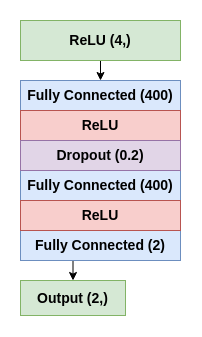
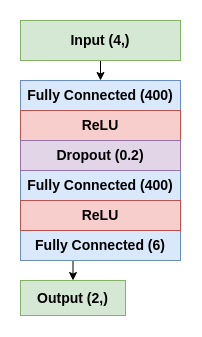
- <mxCell id="11" value="&lt;b&gt;&lt;font style=&quot;font-size: 14px&quot;&gt;ReLU (4,)&lt;/font&gt;&lt;/b&gt;" style="rounded=1;whiteSpace=wrap;html=1;arcSize=0;strokeColor=#82b366;fillColor=#d5e8d4;" vertex="1" parent="1"><mxGeometry x="20" y="20" width="160" height="40" as="geometry" /></mxCell>
+ <mxCell id="11" value="&lt;b&gt;&lt;font style=&quot;font-size: 14px&quot;&gt;Input (4,)&lt;/font&gt;&lt;/b&gt;" style="rounded=1;whiteSpace=wrap;html=1;arcSize=0;strokeColor=#82b366;fillColor=#d5e8d4;" vertex="1" parent="1"><mxGeometry x="20" y="20" width="160" height="40" as="geometry" /></mxCell>
- <mxCell id="5" value="&lt;div&gt;&lt;span&gt;&lt;b&gt;&lt;font style=&quot;font-size: 14px&quot;&gt;Fully Connected (2)&lt;/font&gt;&lt;/b&gt;&lt;/span&gt;&lt;br&gt;&lt;/div&gt;" style="rounded=1;whiteSpace=wrap;html=1;arcSize=0;fillColor=#dae8fc;strokeColor=#6c8ebf;" parent="1" vertex="1"><mxGeometry x="20" y="230" width="160" height="30" as="geometry" /></mxCell>
+ <mxCell id="5" value="&lt;div&gt;&lt;span&gt;&lt;b&gt;&lt;font style=&quot;font-size: 14px&quot;&gt;Fully Connected (6)&lt;/font&gt;&lt;/b&gt;&lt;/span&gt;&lt;br&gt;&lt;/div&gt;" style="rounded=1;whiteSpace=wrap;html=1;arcSize=0;fillColor=#dae8fc;strokeColor=#6c8ebf;" parent="1" vertex="1"><mxGeometry x="20" y="230" width="160" height="30" as="geometry" /></mxCell>
